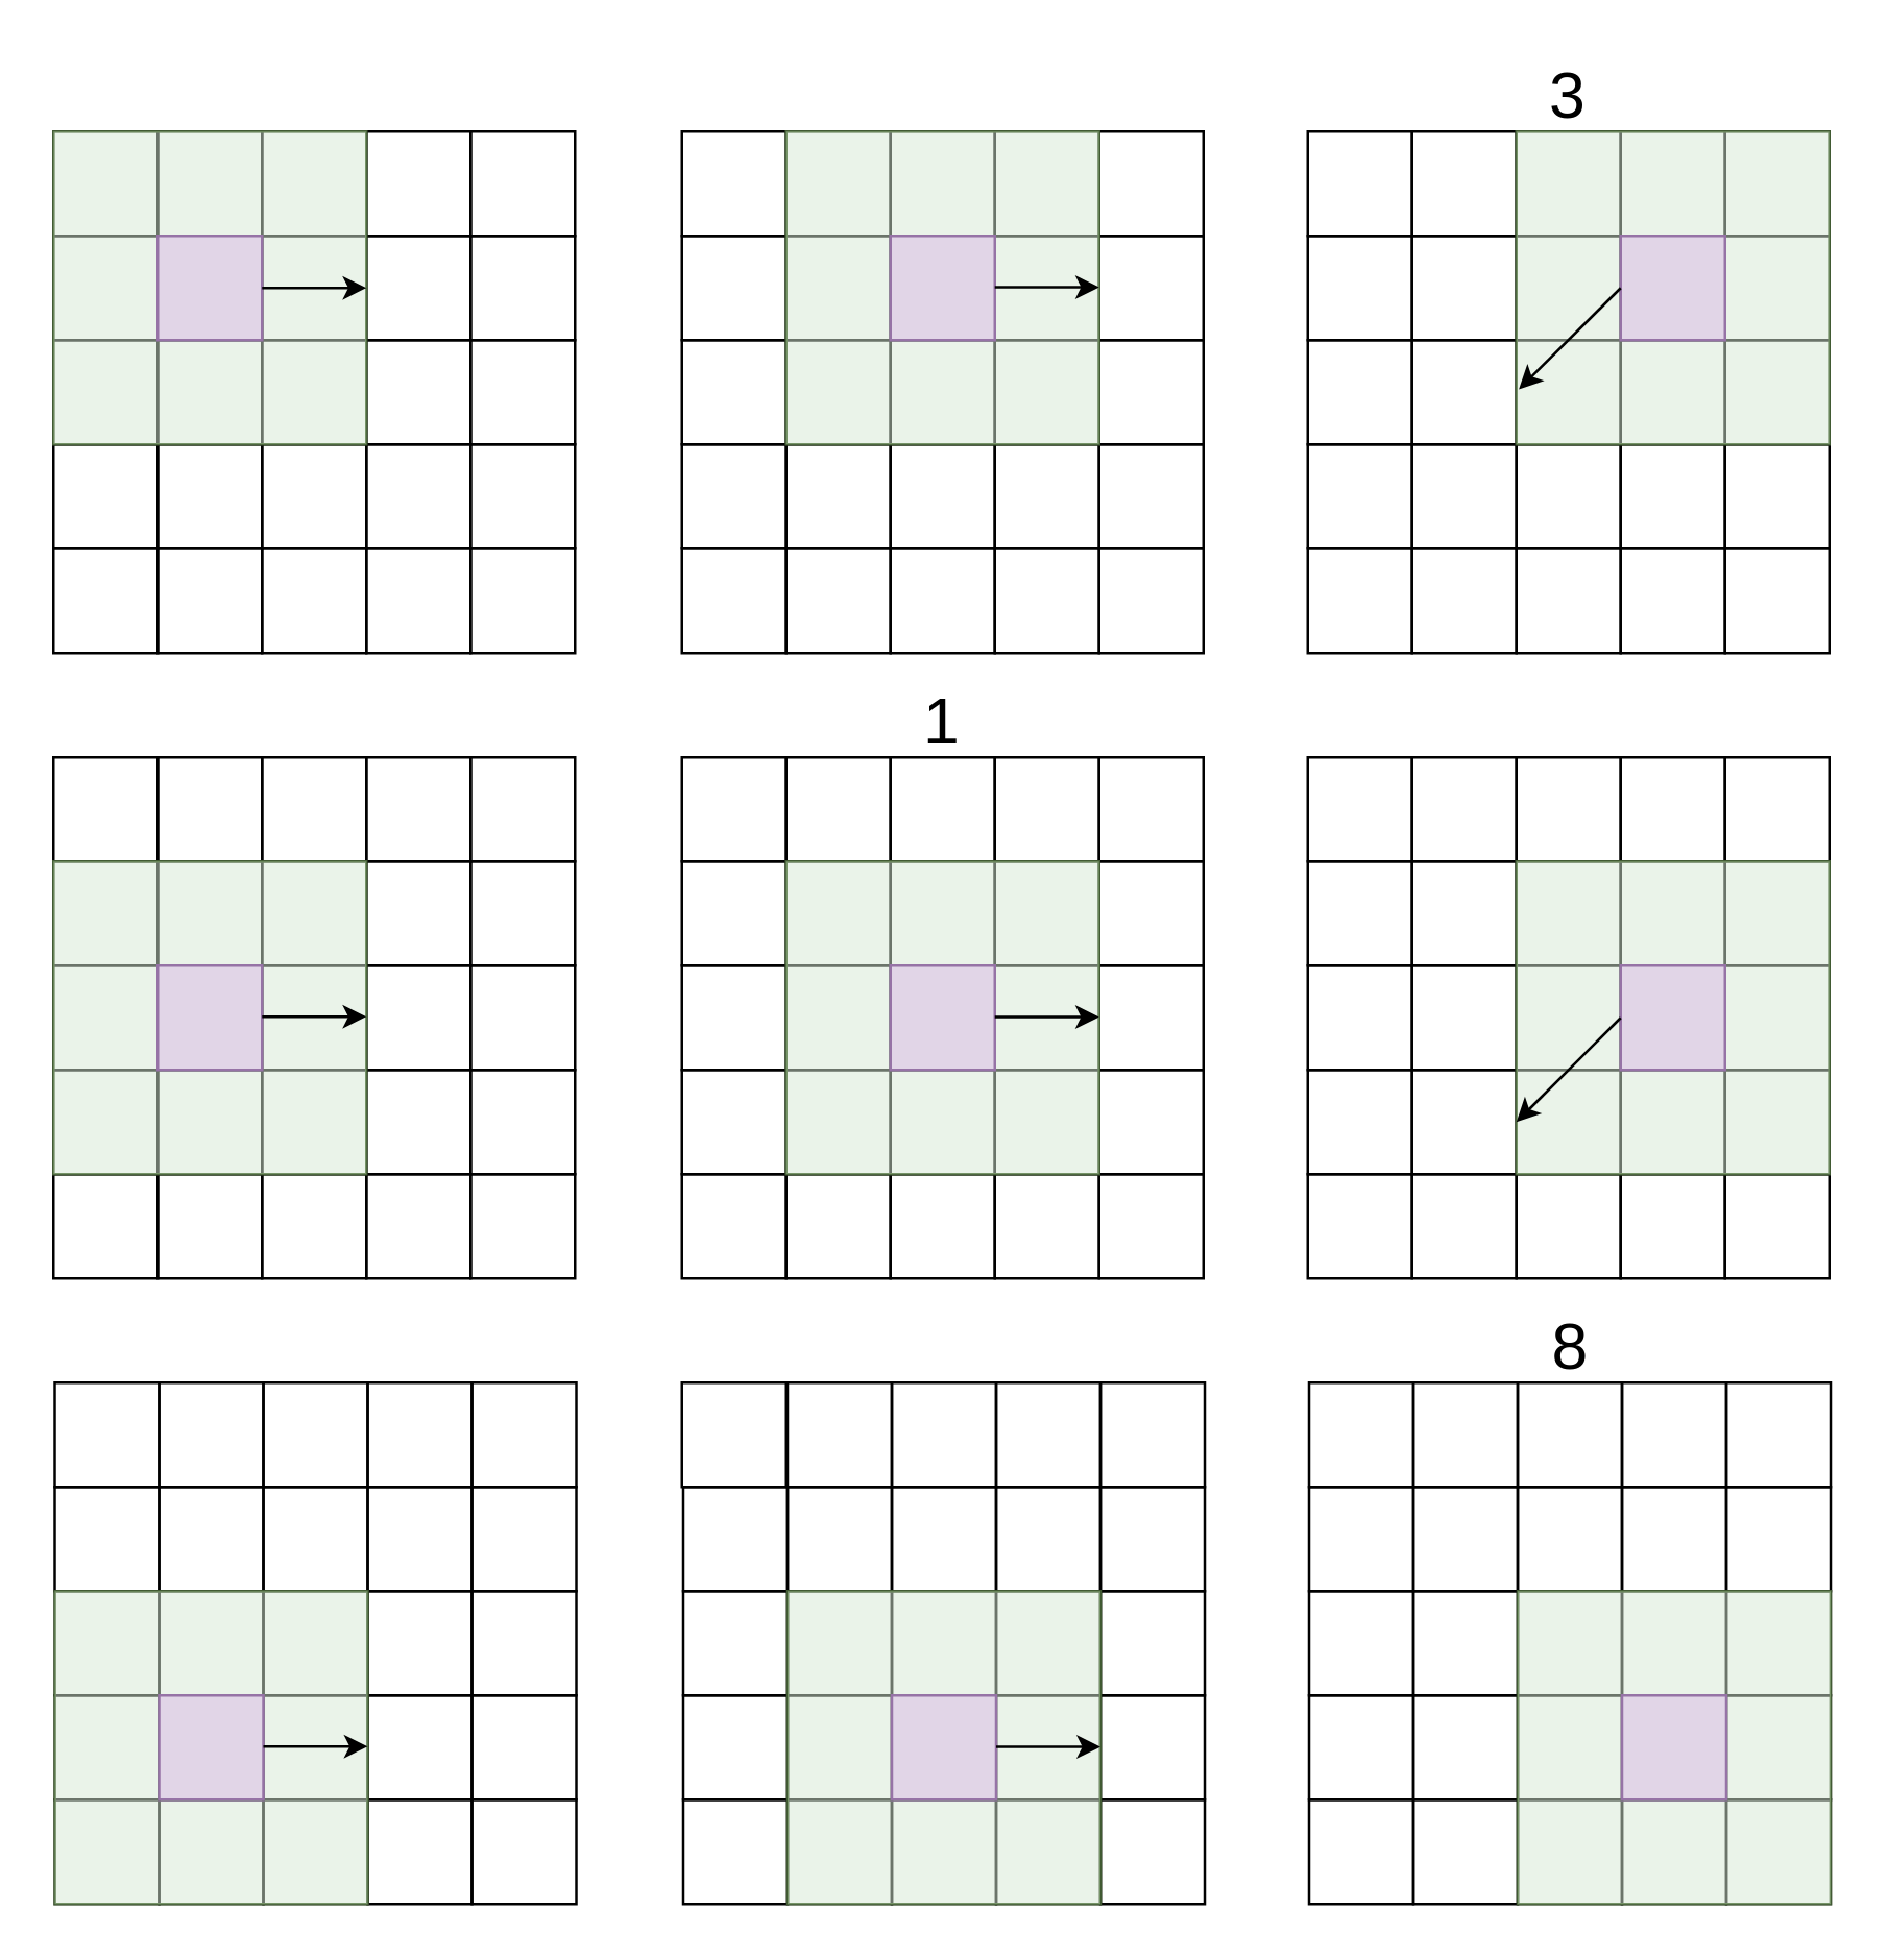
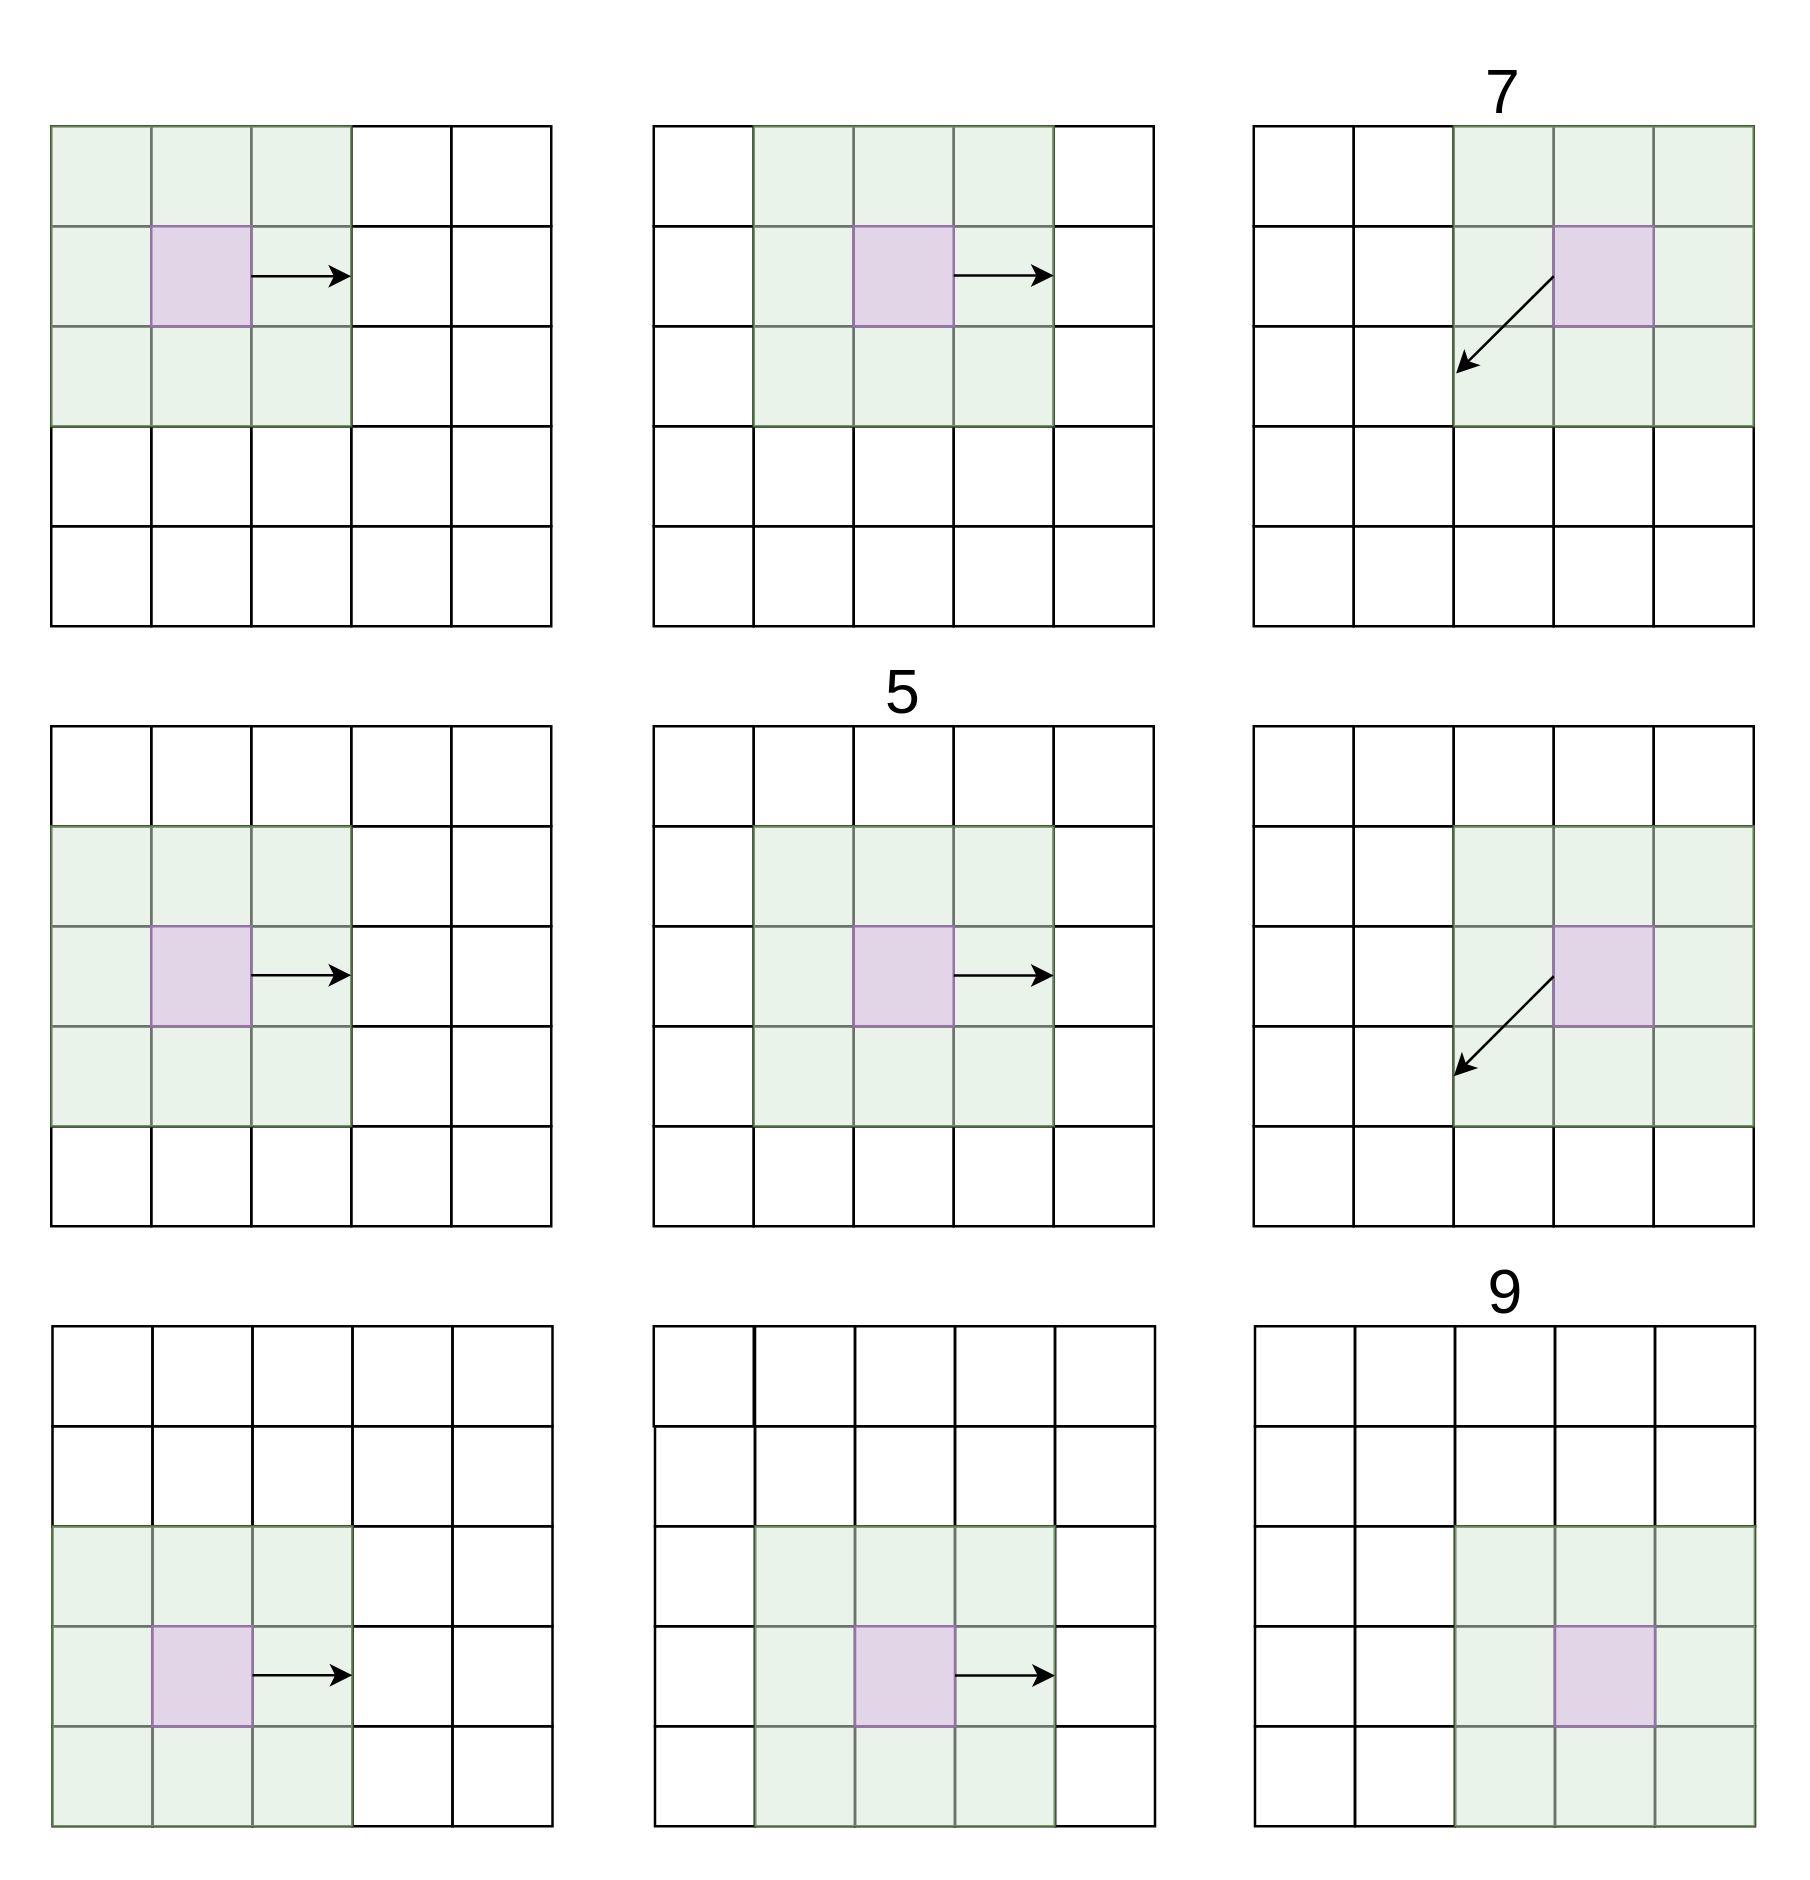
- <mxCell id="169" value="&lt;font style=&quot;font-size: 25px;&quot;&gt;3&lt;/font&gt;" style="text;html=1;strokeColor=none;fillColor=none;align=center;verticalAlign=middle;whiteSpace=wrap;rounded=0;" vertex="1" parent="1"><mxGeometry x="571" y="20" width="60" height="30" as="geometry" /></mxCell>
+ <mxCell id="169" value="&lt;font style=&quot;font-size: 25px;&quot;&gt;7&lt;/font&gt;" style="text;html=1;strokeColor=none;fillColor=none;align=center;verticalAlign=middle;whiteSpace=wrap;rounded=0;" vertex="1" parent="1"><mxGeometry x="571" y="20" width="60" height="30" as="geometry" /></mxCell>
- <mxCell id="170" value="&lt;font style=&quot;font-size: 25px;&quot;&gt;1&lt;/font&gt;" style="text;html=1;strokeColor=none;fillColor=none;align=center;verticalAlign=middle;whiteSpace=wrap;rounded=0;" vertex="1" parent="1"><mxGeometry x="331" y="260" width="60" height="30" as="geometry" /></mxCell>
+ <mxCell id="170" value="&lt;font style=&quot;font-size: 25px;&quot;&gt;5&lt;/font&gt;" style="text;html=1;strokeColor=none;fillColor=none;align=center;verticalAlign=middle;whiteSpace=wrap;rounded=0;" vertex="1" parent="1"><mxGeometry x="331" y="260" width="60" height="30" as="geometry" /></mxCell>
- <mxCell id="254" value="&lt;font style=&quot;font-size: 25px;&quot;&gt;8&lt;/font&gt;" style="text;html=1;strokeColor=none;fillColor=none;align=center;verticalAlign=middle;whiteSpace=wrap;rounded=0;" vertex="1" parent="1"><mxGeometry x="571.5" y="500" width="60" height="30" as="geometry" /></mxCell>
+ <mxCell id="254" value="&lt;font style=&quot;font-size: 25px;&quot;&gt;9&lt;/font&gt;" style="text;html=1;strokeColor=none;fillColor=none;align=center;verticalAlign=middle;whiteSpace=wrap;rounded=0;" vertex="1" parent="1"><mxGeometry x="571.5" y="500" width="60" height="30" as="geometry" /></mxCell>
